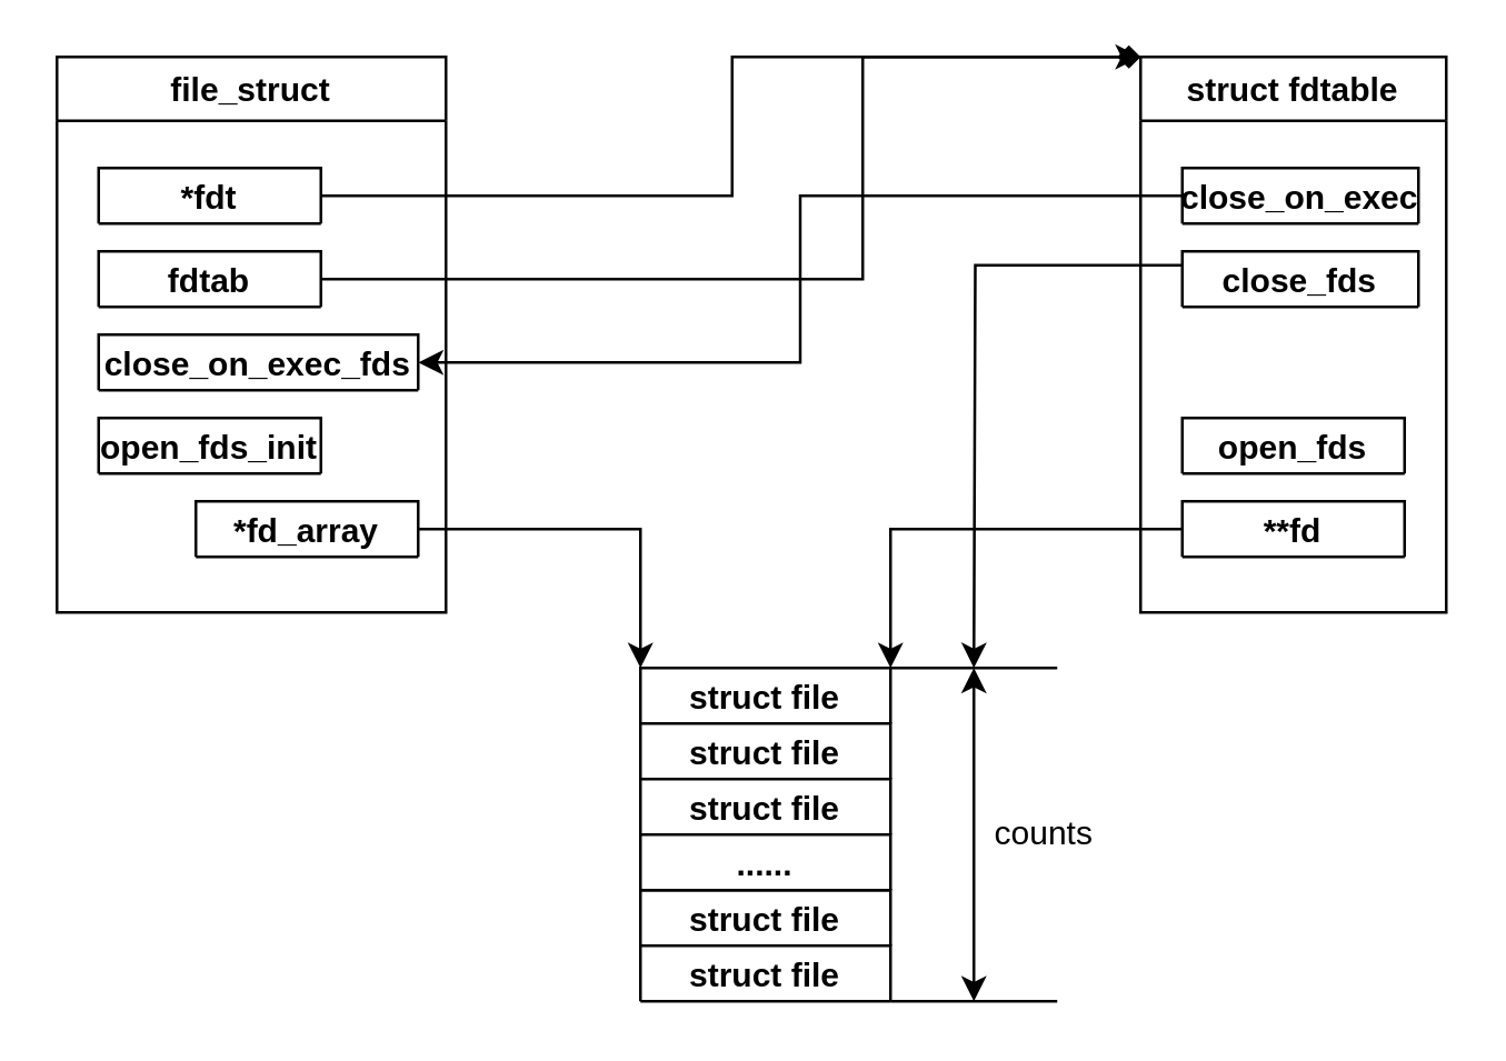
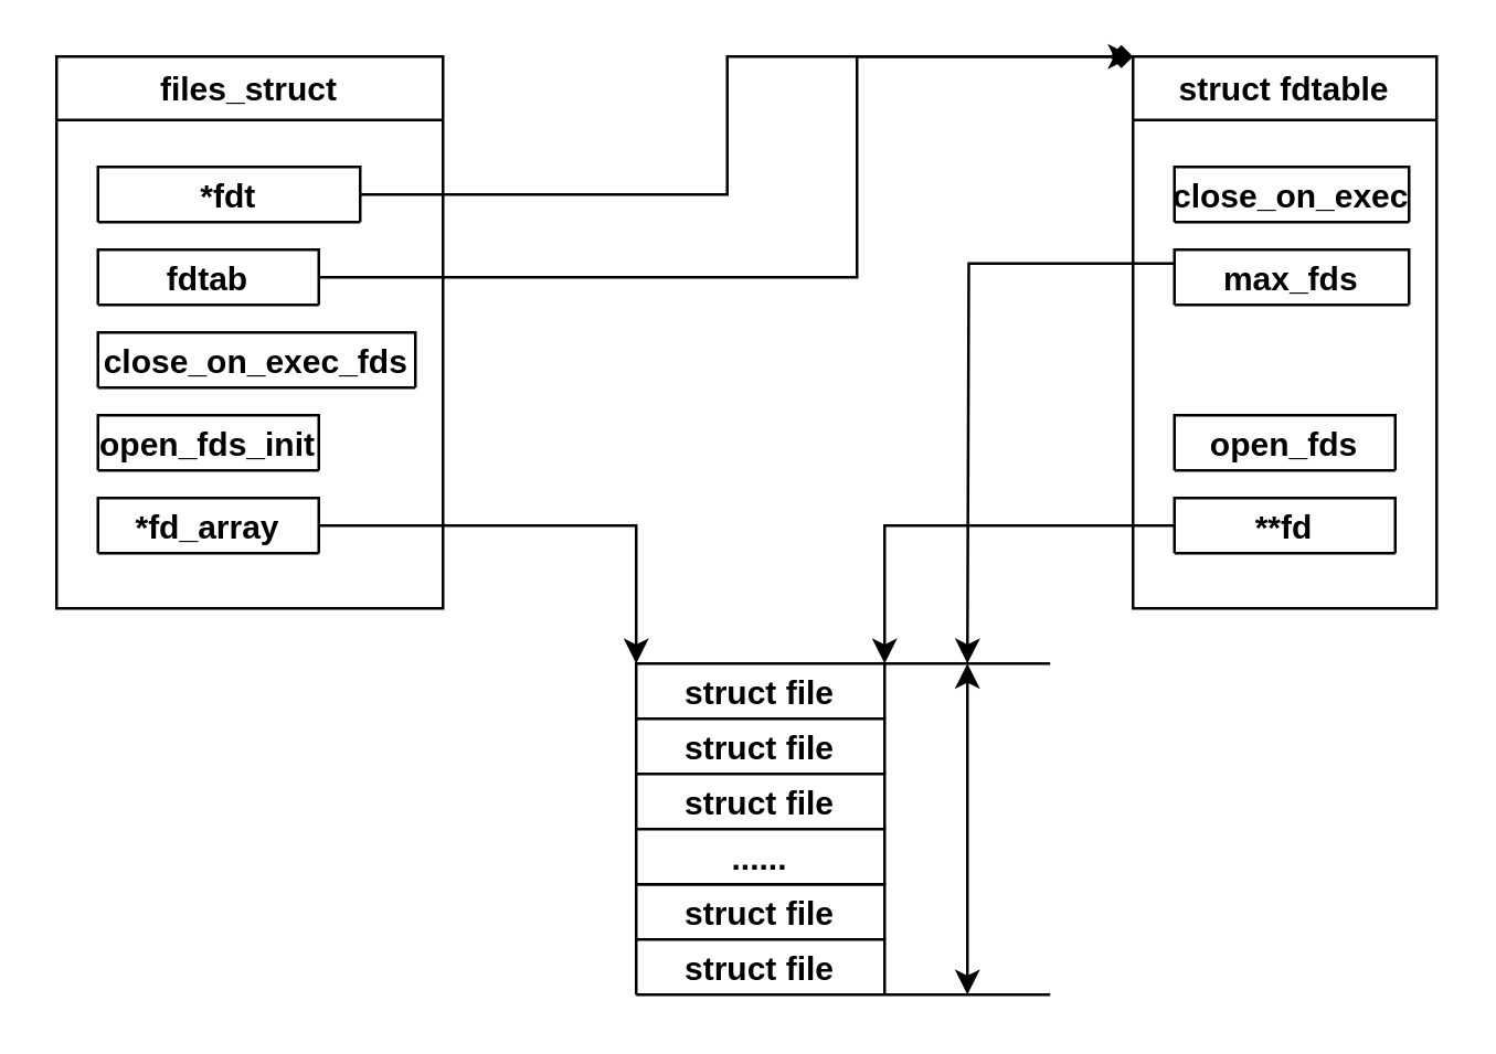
- <mxCell id="2" value="file_struct" style="swimlane;" vertex="1" parent="1"><mxGeometry x="20" y="20" width="140" height="200" as="geometry" /></mxCell>
+ <mxCell id="2" value="files_struct" style="swimlane;" vertex="1" parent="1"><mxGeometry x="20" y="20" width="140" height="200" as="geometry" /></mxCell>
- <mxCell id="4" value="*fdt" style="swimlane;startSize=20;" vertex="1" parent="2"><mxGeometry x="15" y="40" width="80" height="20" as="geometry" /></mxCell>
+ <mxCell id="4" value="*fdt" style="swimlane;startSize=20;" vertex="1" parent="2"><mxGeometry x="15" y="40" width="95" height="20" as="geometry" /></mxCell>
- <mxCell id="20" value="close_fds" style="swimlane;startSize=20;" vertex="1" parent="16"><mxGeometry x="15" y="70" width="85" height="20" as="geometry" /></mxCell>
+ <mxCell id="20" value="max_fds" style="swimlane;startSize=20;" vertex="1" parent="16"><mxGeometry x="15" y="70" width="85" height="20" as="geometry" /></mxCell>
- <mxCell id="24" style="edgeStyle=orthogonalEdgeStyle;rounded=0;orthogonalLoop=1;jettySize=auto;html=1;exitX=0;exitY=0.5;exitDx=0;exitDy=0;entryX=1;entryY=0.5;entryDx=0;entryDy=0;" edge="1" parent="1" source="18" target="7"><mxGeometry relative="1" as="geometry" /></mxCell>
- <mxCell id="3" value="*fd_array" style="swimlane;startSize=20;" vertex="1" parent="2"><mxGeometry x="50" y="160" width="80" height="20" as="geometry" /></mxCell>
+ <mxCell id="3" value="*fd_array" style="swimlane;startSize=20;" vertex="1" parent="2"><mxGeometry x="15" y="160" width="80" height="20" as="geometry" /></mxCell>
- <mxCell id="29" value="counts" style="text;html=1;align=center;verticalAlign=middle;resizable=0;points=[];autosize=1;strokeColor=none;" vertex="1" parent="1"><mxGeometry x="350" y="290" width="50" height="20" as="geometry" /></mxCell>
